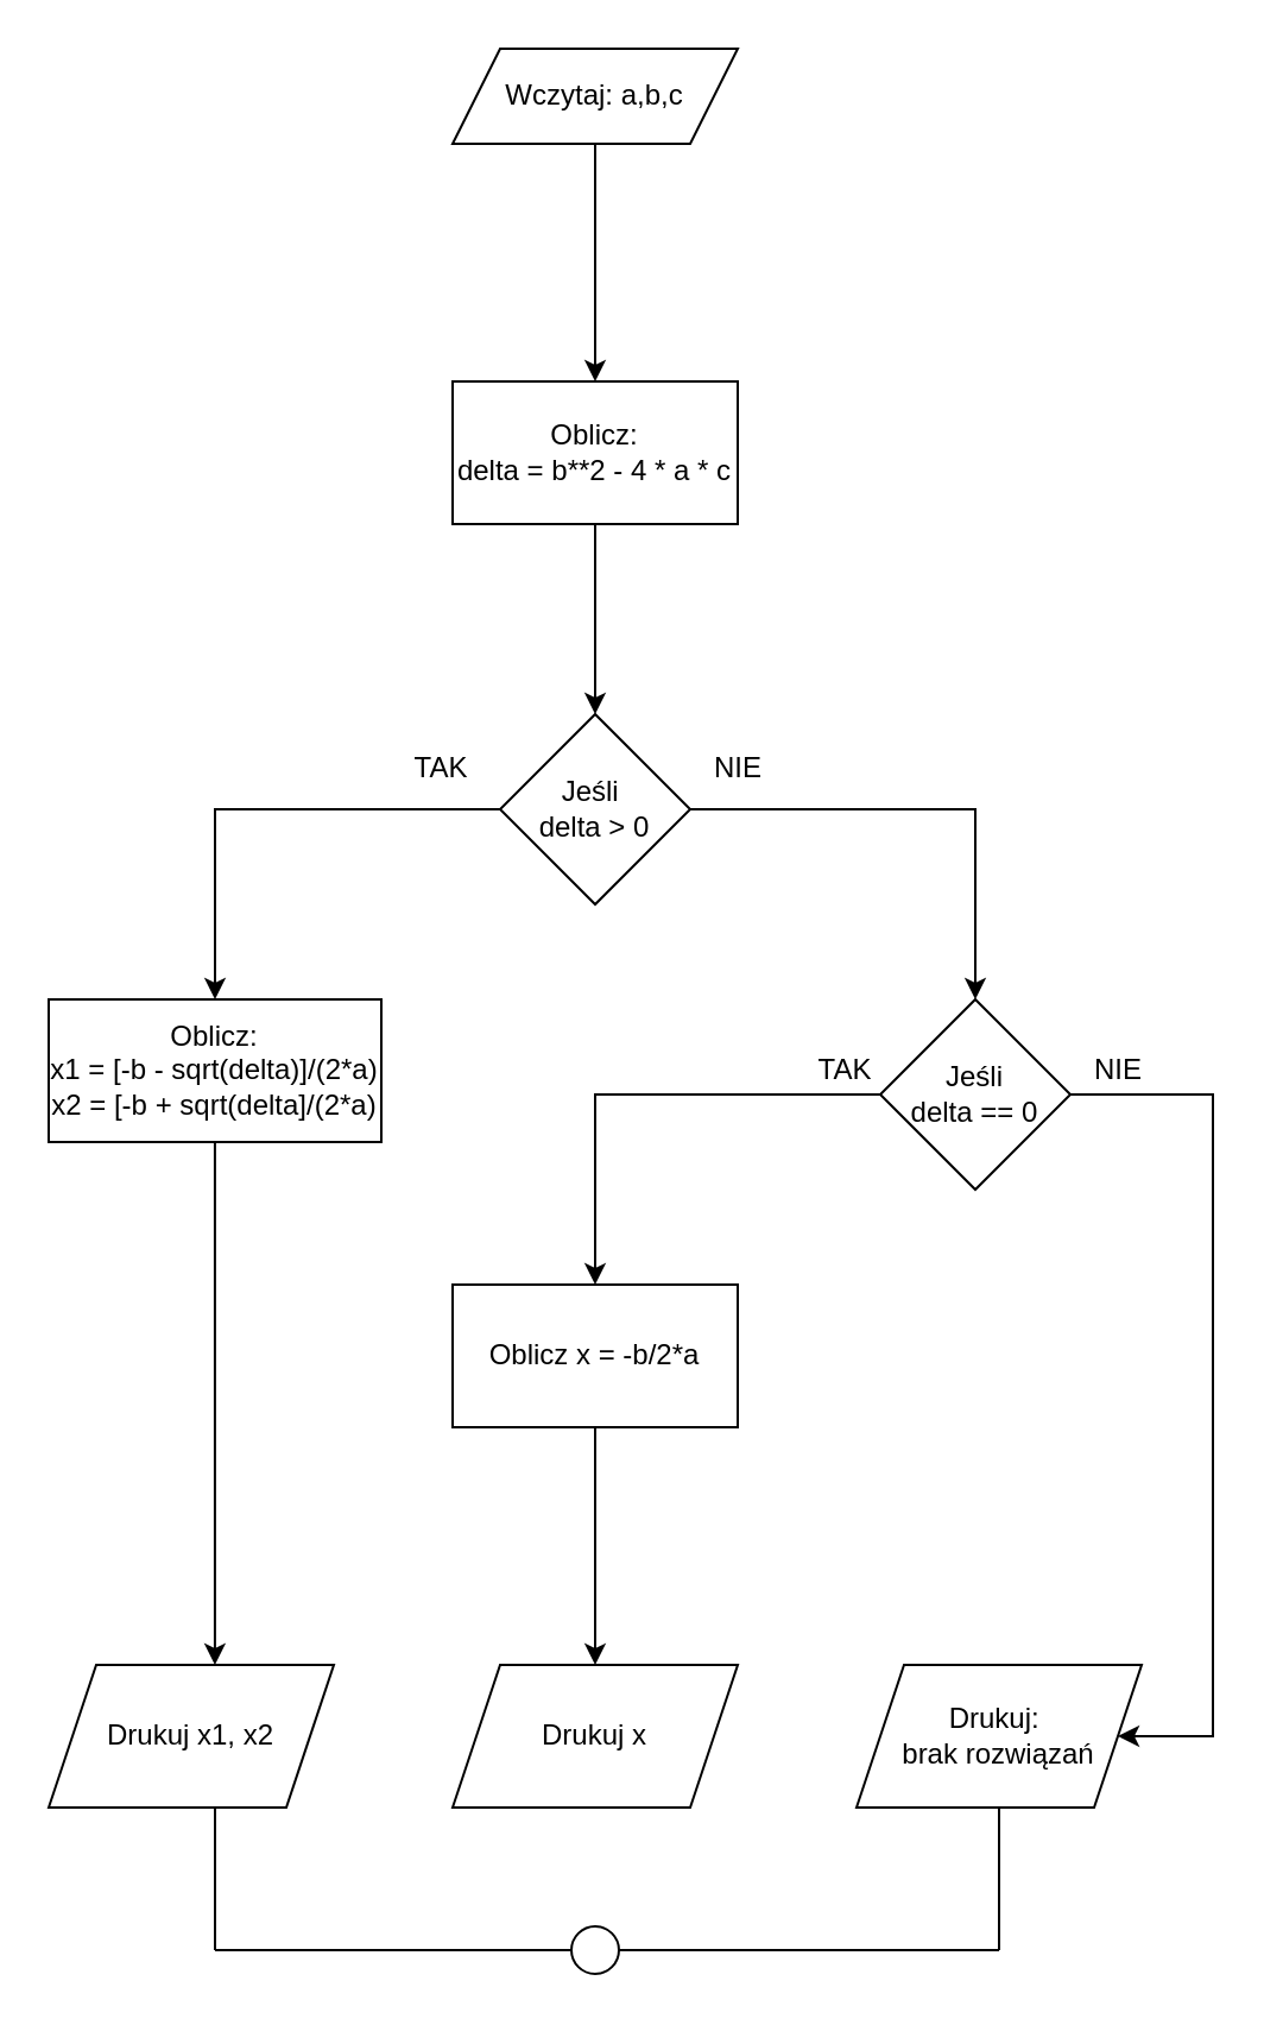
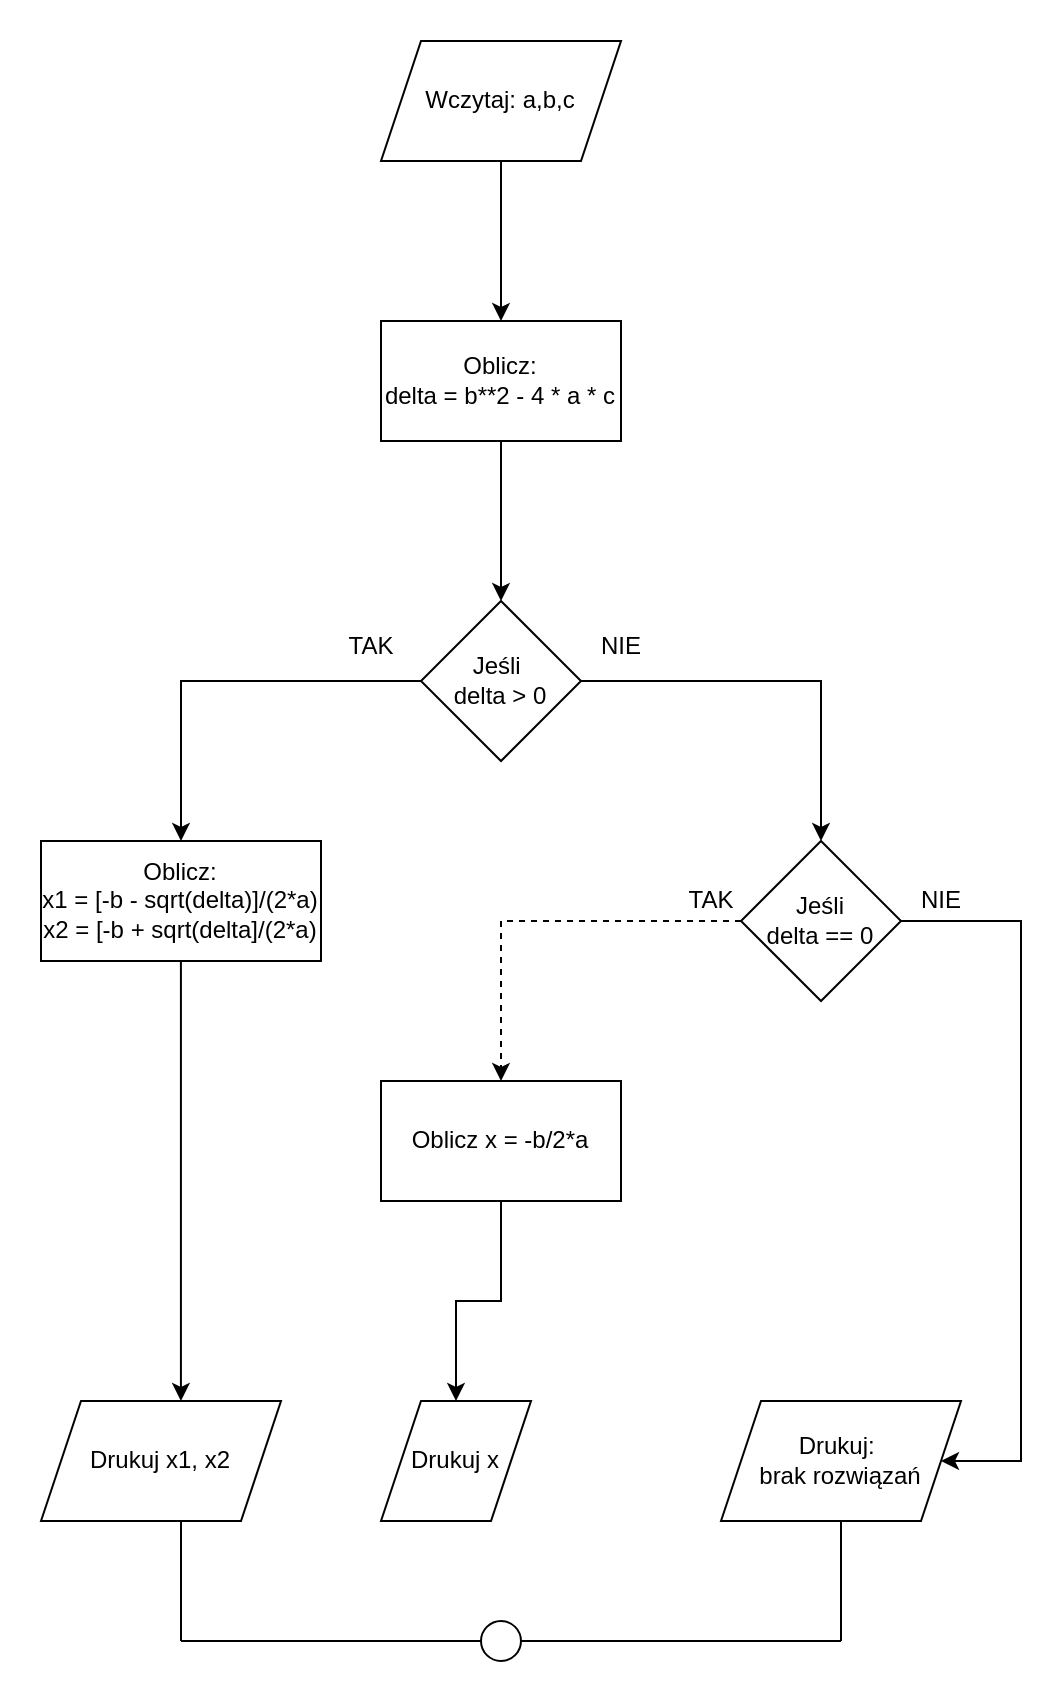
- <mxCell id="3" value="Wczytaj: a,b,c" style="shape=parallelogram;perimeter=parallelogramPerimeter;whiteSpace=wrap;html=1;fixedSize=1;" vertex="1" parent="1"><mxGeometry x="190" y="20" width="120" height="40" as="geometry" /></mxCell>
+ <mxCell id="3" value="Wczytaj: a,b,c" style="shape=parallelogram;perimeter=parallelogramPerimeter;whiteSpace=wrap;html=1;fixedSize=1;" vertex="1" parent="1"><mxGeometry x="190" y="20" width="120" height="60" as="geometry" /></mxCell>
- <mxCell id="9" style="edgeStyle=orthogonalEdgeStyle;rounded=0;orthogonalLoop=1;jettySize=auto;html=1;exitX=0;exitY=0.5;exitDx=0;exitDy=0;entryX=0.5;entryY=0;entryDx=0;entryDy=0;" edge="1" parent="1" source="11" target="14"><mxGeometry relative="1" as="geometry"><Array as="points"><mxPoint x="250" y="460" /><mxPoint x="250" y="540" /></Array></mxGeometry></mxCell>
+ <mxCell id="9" style="edgeStyle=orthogonalEdgeStyle;rounded=0;orthogonalLoop=1;jettySize=auto;html=1;exitX=0;exitY=0.5;exitDx=0;exitDy=0;entryX=0.5;entryY=0;entryDx=0;entryDy=0;dashed=1;" edge="1" parent="1" source="11" target="14"><mxGeometry relative="1" as="geometry"><Array as="points"><mxPoint x="250" y="460" /><mxPoint x="250" y="540" /></Array></mxGeometry></mxCell>
- <mxCell id="20" value="Drukuj x" style="shape=parallelogram;perimeter=parallelogramPerimeter;whiteSpace=wrap;html=1;fixedSize=1;" vertex="1" parent="1"><mxGeometry x="190" y="700" width="120" height="60" as="geometry" /></mxCell>
+ <mxCell id="20" value="Drukuj x" style="shape=parallelogram;perimeter=parallelogramPerimeter;whiteSpace=wrap;html=1;fixedSize=1;" vertex="1" parent="1"><mxGeometry x="190" y="700" width="75" height="60" as="geometry" /></mxCell>
